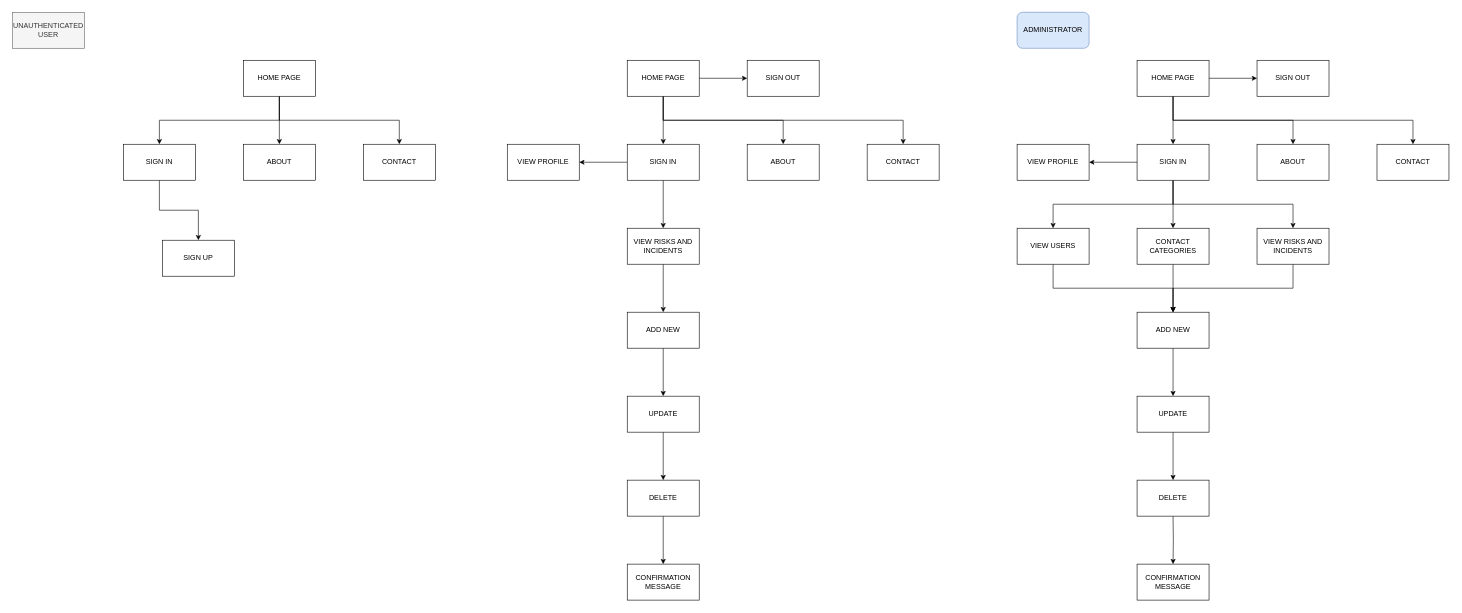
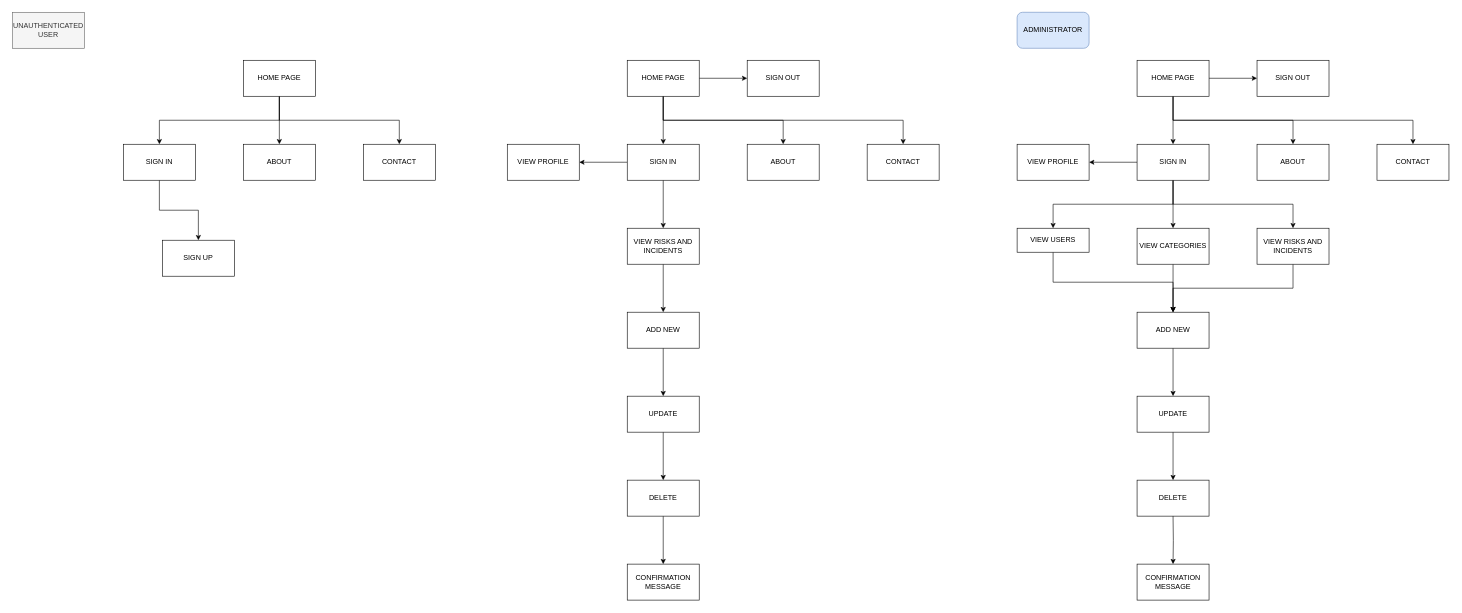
- <mxCell id="48" value="VIEW USERS" style="whiteSpace=wrap;html=1;rounded=0;" vertex="1" parent="1"><mxGeometry x="1695" y="380" width="120" height="60" as="geometry" /></mxCell>
+ <mxCell id="48" value="VIEW USERS" style="whiteSpace=wrap;html=1;rounded=0;" vertex="1" parent="1"><mxGeometry x="1695" y="380" width="120" height="40" as="geometry" /></mxCell>
- <mxCell id="50" value="CONTACT CATEGORIES" style="whiteSpace=wrap;html=1;rounded=0;" vertex="1" parent="1"><mxGeometry x="1895" y="380" width="120" height="60" as="geometry" /></mxCell>
+ <mxCell id="50" value="VIEW CATEGORIES" style="whiteSpace=wrap;html=1;rounded=0;" vertex="1" parent="1"><mxGeometry x="1895" y="380" width="120" height="60" as="geometry" /></mxCell>
